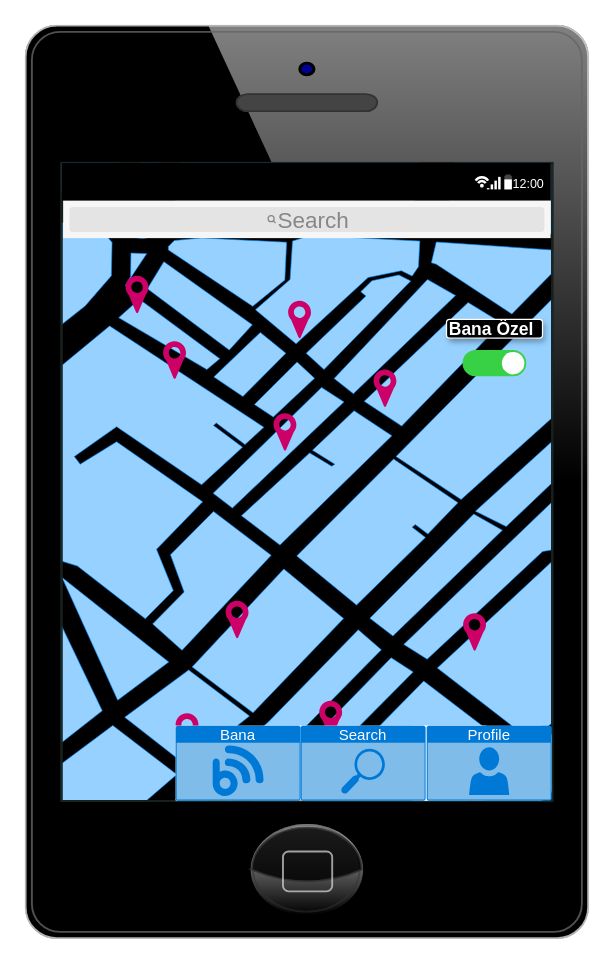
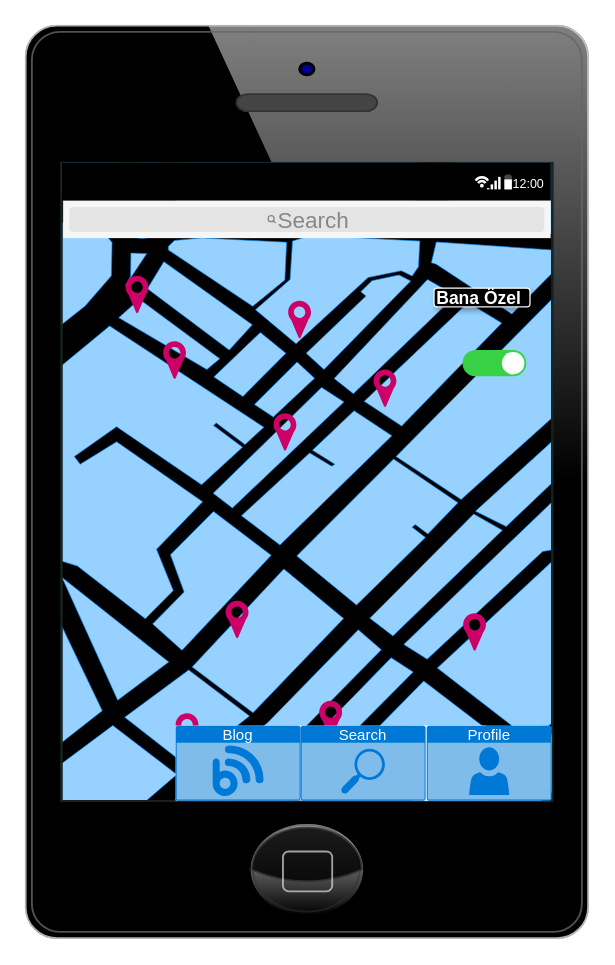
- <mxCell id="12" value="&lt;b&gt;&lt;font style=&quot;font-size: 14px;&quot;&gt;Bana Özel&lt;/font&gt;&lt;/b&gt;" style="strokeWidth=1;html=1;shadow=1;dashed=0;shape=mxgraph.ios.iTextInput;buttonText=;fontSize=8;whiteSpace=wrap;align=left;fillColor=#000000;fontColor=#FFFFFF;strokeColor=#FFFFFF;gradientColor=none;textShadow=1;" vertex="1" parent="1"><mxGeometry x="356.7" y="255" width="76.8" height="15" as="geometry" /></mxCell>
+ <mxCell id="12" value="&lt;b&gt;&lt;font style=&quot;font-size: 14px;&quot;&gt;Bana Özel&lt;/font&gt;&lt;/b&gt;" style="strokeWidth=1;html=1;shadow=1;dashed=0;shape=mxgraph.ios.iTextInput;buttonText=;fontSize=8;whiteSpace=wrap;align=left;fillColor=#000000;fontColor=#FFFFFF;strokeColor=#FFFFFF;gradientColor=none;textShadow=1;" vertex="1" parent="1"><mxGeometry x="346.7" y="230" width="76.8" height="15" as="geometry" /></mxCell>
- <mxCell id="18" value="Bana" style="html=1;whiteSpace=wrap;strokeColor=none;fillColor=#0079D6;labelPosition=center;verticalLabelPosition=middle;verticalAlign=top;align=center;fontSize=12;outlineConnect=0;spacingTop=-6;fontColor=#FFFFFF;sketch=0;shape=mxgraph.sitemap.blog;" vertex="1" parent="1"><mxGeometry x="140" y="580" width="100" height="60" as="geometry" /></mxCell>
+ <mxCell id="18" value="Blog" style="html=1;whiteSpace=wrap;strokeColor=none;fillColor=#0079D6;labelPosition=center;verticalLabelPosition=middle;verticalAlign=top;align=center;fontSize=12;outlineConnect=0;spacingTop=-6;fontColor=#FFFFFF;sketch=0;shape=mxgraph.sitemap.blog;" vertex="1" parent="1"><mxGeometry x="140" y="580" width="100" height="60" as="geometry" /></mxCell>
